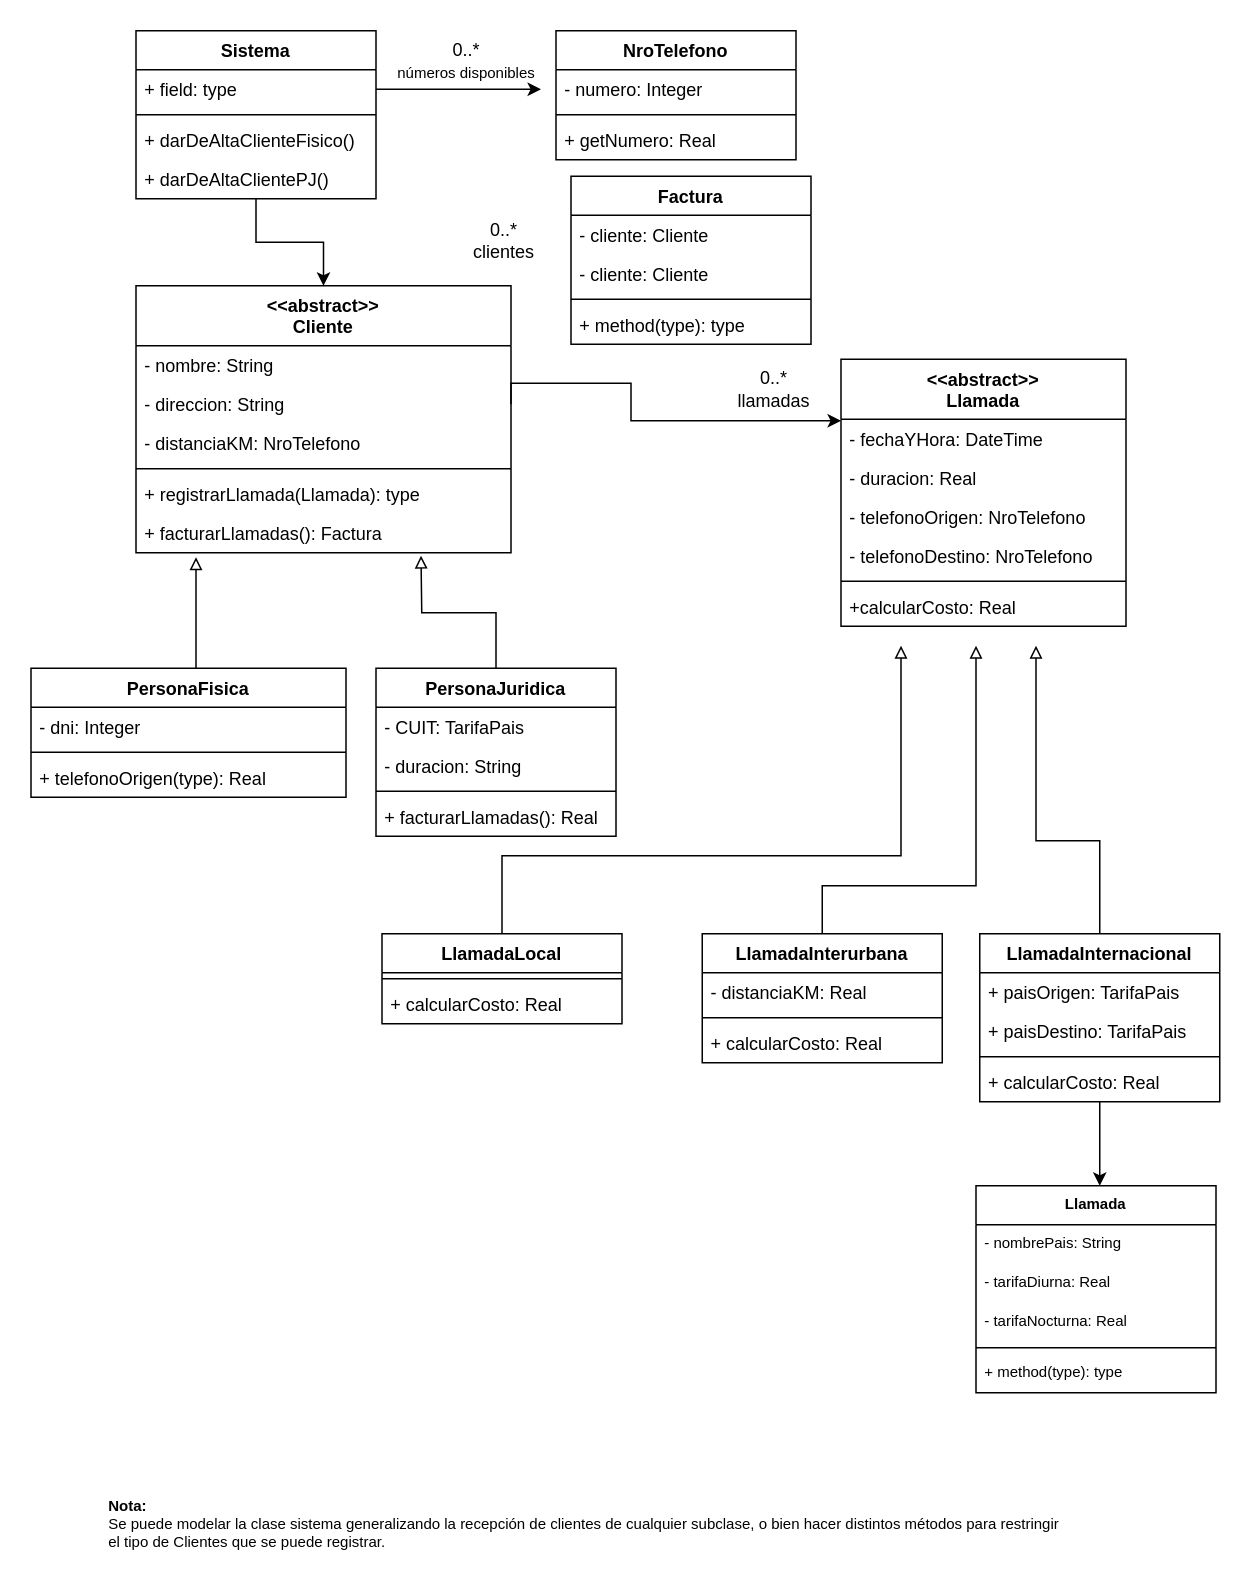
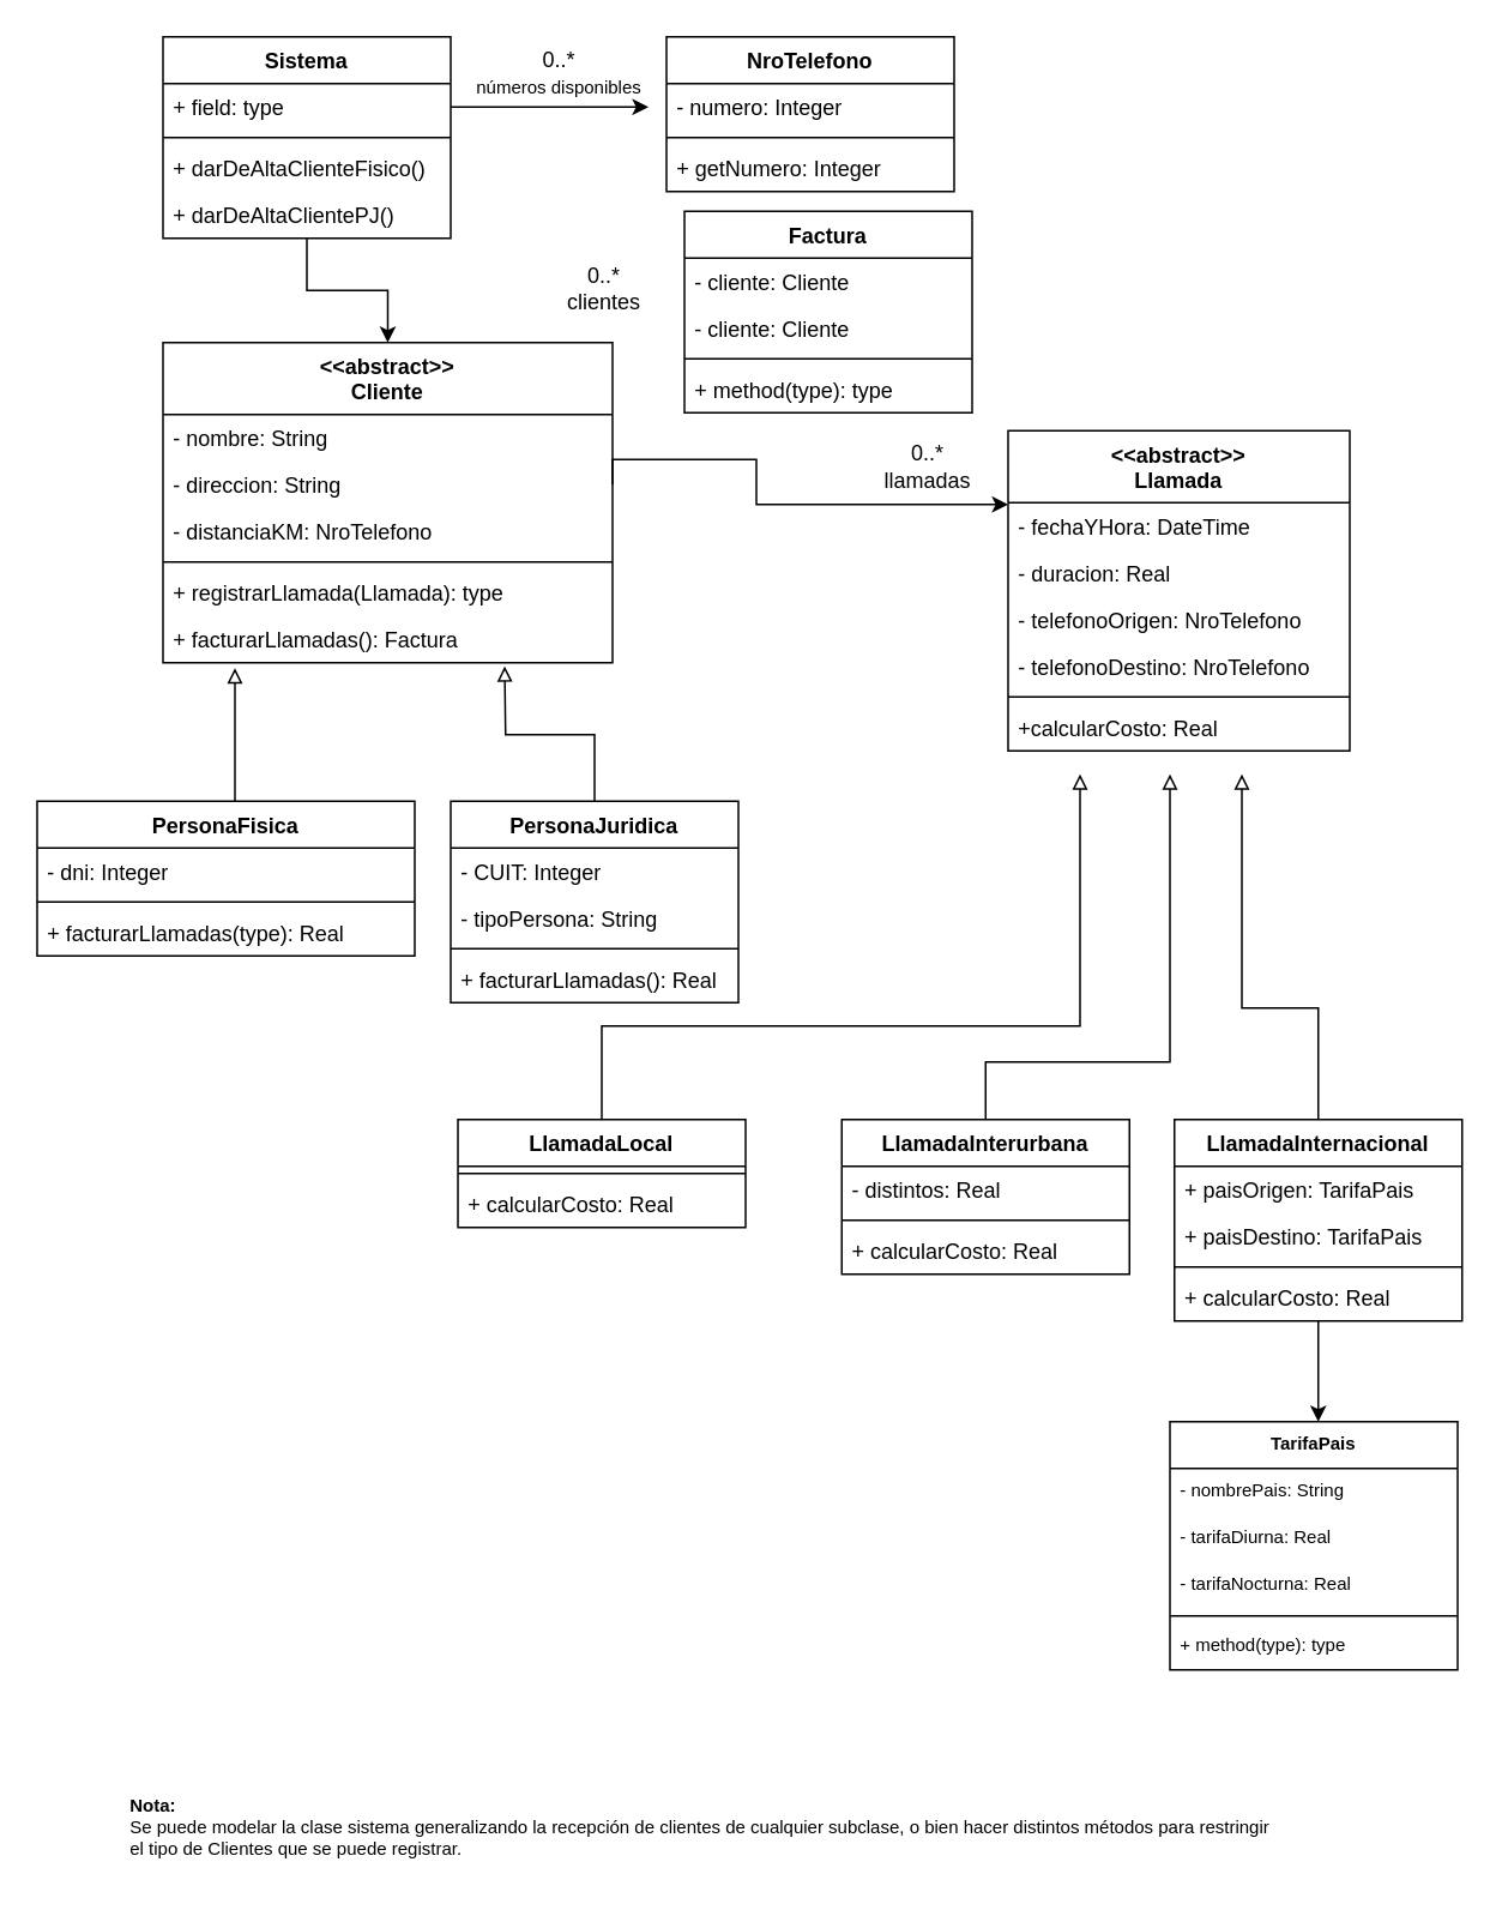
- <mxCell id="59" value="+ getNumero: Real" style="text;strokeColor=none;fillColor=none;align=left;verticalAlign=top;spacingLeft=4;spacingRight=4;overflow=hidden;rotatable=0;points=[[0,0.5],[1,0.5]];portConstraint=eastwest;" parent="56" vertex="1"><mxGeometry y="60" width="160" height="26" as="geometry" /></mxCell>
+ <mxCell id="59" value="+ getNumero: Integer" style="text;strokeColor=none;fillColor=none;align=left;verticalAlign=top;spacingLeft=4;spacingRight=4;overflow=hidden;rotatable=0;points=[[0,0.5],[1,0.5]];portConstraint=eastwest;" parent="56" vertex="1"><mxGeometry y="60" width="160" height="26" as="geometry" /></mxCell>
- <mxCell id="22" value="- CUIT: TarifaPais&#10;" style="text;strokeColor=none;fillColor=none;align=left;verticalAlign=top;spacingLeft=4;spacingRight=4;overflow=hidden;rotatable=0;points=[[0,0.5],[1,0.5]];portConstraint=eastwest;" parent="21" vertex="1"><mxGeometry y="26" width="160" height="26" as="geometry" /></mxCell>
+ <mxCell id="22" value="- CUIT: Integer&#10;" style="text;strokeColor=none;fillColor=none;align=left;verticalAlign=top;spacingLeft=4;spacingRight=4;overflow=hidden;rotatable=0;points=[[0,0.5],[1,0.5]];portConstraint=eastwest;" parent="21" vertex="1"><mxGeometry y="26" width="160" height="26" as="geometry" /></mxCell>
- <mxCell id="23" value="- duracion: String&#10;" style="text;strokeColor=none;fillColor=none;align=left;verticalAlign=top;spacingLeft=4;spacingRight=4;overflow=hidden;rotatable=0;points=[[0,0.5],[1,0.5]];portConstraint=eastwest;" parent="21" vertex="1"><mxGeometry y="52" width="160" height="26" as="geometry" /></mxCell>
+ <mxCell id="23" value="- tipoPersona: String&#10;" style="text;strokeColor=none;fillColor=none;align=left;verticalAlign=top;spacingLeft=4;spacingRight=4;overflow=hidden;rotatable=0;points=[[0,0.5],[1,0.5]];portConstraint=eastwest;" parent="21" vertex="1"><mxGeometry y="52" width="160" height="26" as="geometry" /></mxCell>
- <mxCell id="19" value="+ telefonoOrigen(type): Real" style="text;strokeColor=none;fillColor=none;align=left;verticalAlign=top;spacingLeft=4;spacingRight=4;overflow=hidden;rotatable=0;points=[[0,0.5],[1,0.5]];portConstraint=eastwest;" parent="16" vertex="1"><mxGeometry y="60" width="210" height="26" as="geometry" /></mxCell>
+ <mxCell id="19" value="+ facturarLlamadas(type): Real" style="text;strokeColor=none;fillColor=none;align=left;verticalAlign=top;spacingLeft=4;spacingRight=4;overflow=hidden;rotatable=0;points=[[0,0.5],[1,0.5]];portConstraint=eastwest;" parent="16" vertex="1"><mxGeometry y="60" width="210" height="26" as="geometry" /></mxCell>
- <mxCell id="41" value="- distanciaKM: Real" style="text;strokeColor=none;fillColor=none;align=left;verticalAlign=top;spacingLeft=4;spacingRight=4;overflow=hidden;rotatable=0;points=[[0,0.5],[1,0.5]];portConstraint=eastwest;" parent="40" vertex="1"><mxGeometry y="26" width="160" height="26" as="geometry" /></mxCell>
+ <mxCell id="41" value="- distintos: Real" style="text;strokeColor=none;fillColor=none;align=left;verticalAlign=top;spacingLeft=4;spacingRight=4;overflow=hidden;rotatable=0;points=[[0,0.5],[1,0.5]];portConstraint=eastwest;" parent="40" vertex="1"><mxGeometry y="26" width="160" height="26" as="geometry" /></mxCell>
- <mxCell id="63" value="Llamada" style="swimlane;fontStyle=1;align=center;verticalAlign=top;childLayout=stackLayout;horizontal=1;startSize=26;horizontalStack=0;resizeParent=1;resizeParentMax=0;resizeLast=0;collapsible=1;marginBottom=0;fontSize=10;" vertex="1" parent="1"><mxGeometry x="650" y="790" width="160" height="138" as="geometry" /></mxCell>
+ <mxCell id="63" value="TarifaPais" style="swimlane;fontStyle=1;align=center;verticalAlign=top;childLayout=stackLayout;horizontal=1;startSize=26;horizontalStack=0;resizeParent=1;resizeParentMax=0;resizeLast=0;collapsible=1;marginBottom=0;fontSize=10;" vertex="1" parent="1"><mxGeometry x="650" y="790" width="160" height="138" as="geometry" /></mxCell>
